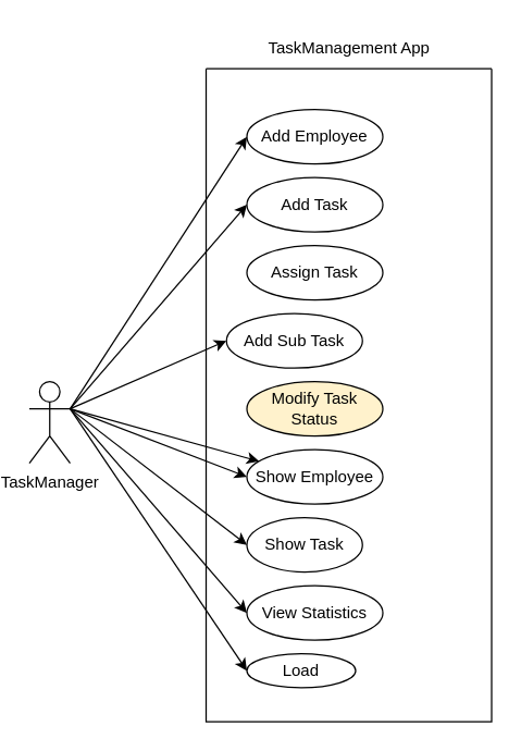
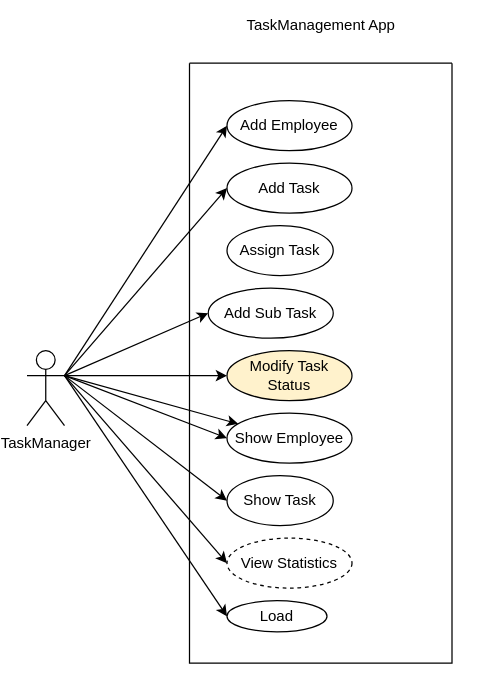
- <mxCell id="13" value="TaskManagement App" style="text;html=1;align=center;verticalAlign=middle;whiteSpace=wrap;rounded=0;" vertex="1" parent="1"><mxGeometry x="187.5" y="20" width="135" height="30" as="geometry" /></mxCell>
+ <mxCell id="13" value="TaskManagement App" style="text;html=1;align=center;verticalAlign=middle;whiteSpace=wrap;rounded=0;" vertex="1" parent="1"><mxGeometry x="187.5" y="5" width="135" height="30" as="geometry" /></mxCell>
- <mxCell id="6" value="Assign Task" style="ellipse;whiteSpace=wrap;html=1;" vertex="1" parent="3"><mxGeometry x="30" y="130" width="100" height="40" as="geometry" /></mxCell>
+ <mxCell id="6" value="Assign Task" style="ellipse;whiteSpace=wrap;html=1;" vertex="1" parent="3"><mxGeometry x="30" y="130" width="85" height="40" as="geometry" /></mxCell>
+ <mxCell id="18" value="" style="endArrow=classic;html=1;rounded=0;exitX=1;exitY=0.333;exitDx=0;exitDy=0;exitPerimeter=0;entryX=0;entryY=0.5;entryDx=0;entryDy=0;" edge="1" parent="1" source="2" target="8"><mxGeometry width="50" height="50" relative="1" as="geometry"><mxPoint x="110" y="280" as="sourcePoint" /><mxPoint x="160" y="230" as="targetPoint" /></mxGeometry></mxCell>
- <mxCell id="11" value="View Statistics" style="ellipse;whiteSpace=wrap;html=1;" vertex="1" parent="3"><mxGeometry x="30" y="380" width="100" height="40" as="geometry" /></mxCell>
+ <mxCell id="11" value="View Statistics" style="ellipse;whiteSpace=wrap;html=1;dashed=1;" vertex="1" parent="3"><mxGeometry x="30" y="380" width="100" height="40" as="geometry" /></mxCell>
